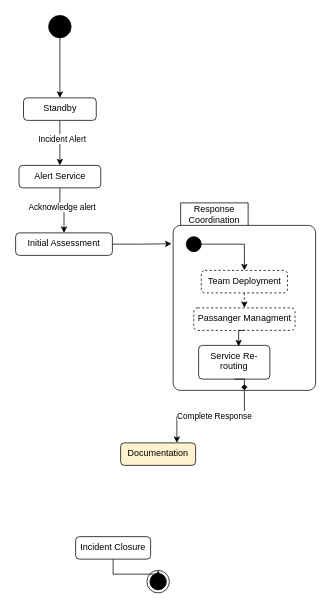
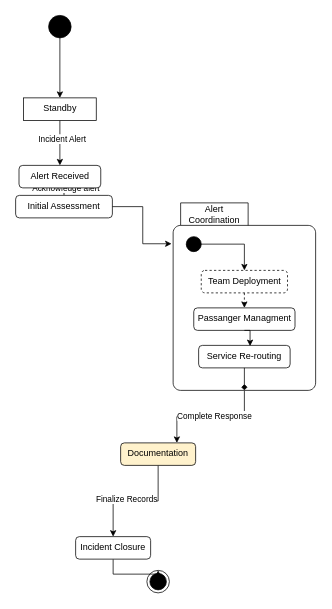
- <mxCell id="6" value="Standby" style="html=1;align=center;verticalAlign=top;rounded=1;absoluteArcSize=1;arcSize=10;dashed=0;whiteSpace=wrap;" vertex="1" parent="1"><mxGeometry x="30.5" y="130" width="97" height="30" as="geometry" /></mxCell>
+ <mxCell id="6" value="Standby" style="html=1;align=center;verticalAlign=top;absoluteArcSize=1;arcSize=10;dashed=0;whiteSpace=wrap;rounded=0;" vertex="1" parent="1"><mxGeometry x="30.5" y="130" width="97" height="30" as="geometry" /></mxCell>
- <mxCell id="9" value="Alert Service" style="html=1;align=center;verticalAlign=top;rounded=1;absoluteArcSize=1;arcSize=10;dashed=0;whiteSpace=wrap;" vertex="1" parent="1"><mxGeometry x="24.5" y="220" width="109" height="30" as="geometry" /></mxCell>
+ <mxCell id="9" value="Alert Received" style="html=1;align=center;verticalAlign=top;rounded=1;absoluteArcSize=1;arcSize=10;dashed=0;whiteSpace=wrap;" vertex="1" parent="1"><mxGeometry x="24.5" y="220" width="109" height="30" as="geometry" /></mxCell>
- <mxCell id="13" value="Response Coordination" style="shape=folder;align=center;verticalAlign=middle;fontStyle=0;tabWidth=100;tabHeight=30;tabPosition=left;html=1;boundedLbl=1;labelInHeader=1;rounded=1;absoluteArcSize=1;arcSize=10;whiteSpace=wrap;" vertex="1" parent="1"><mxGeometry x="230" y="270" width="190" height="250" as="geometry" /></mxCell>
+ <mxCell id="13" value="Alert Coordination" style="shape=folder;align=center;verticalAlign=middle;fontStyle=0;tabWidth=100;tabHeight=30;tabPosition=left;html=1;boundedLbl=1;labelInHeader=1;rounded=1;absoluteArcSize=1;arcSize=10;whiteSpace=wrap;" vertex="1" parent="1"><mxGeometry x="230" y="270" width="190" height="250" as="geometry" /></mxCell>
- <mxCell id="10" value="Initial Assessment" style="html=1;align=center;verticalAlign=top;rounded=1;absoluteArcSize=1;arcSize=10;dashed=0;whiteSpace=wrap;" vertex="1" parent="1"><mxGeometry x="20" y="310" width="129" height="30" as="geometry" /></mxCell>
+ <mxCell id="10" value="Initial Assessment" style="html=1;align=center;verticalAlign=top;rounded=1;absoluteArcSize=1;arcSize=10;dashed=0;whiteSpace=wrap;" vertex="1" parent="1"><mxGeometry x="20" y="260" width="129" height="30" as="geometry" /></mxCell>
- <mxCell id="19" value="Passanger Managment" style="html=1;align=center;verticalAlign=top;rounded=1;absoluteArcSize=1;arcSize=10;dashed=1;whiteSpace=wrap;" vertex="1" parent="1"><mxGeometry x="257.5" y="410" width="135" height="30" as="geometry" /></mxCell>
+ <mxCell id="19" value="Passanger Managment" style="html=1;align=center;verticalAlign=top;rounded=1;absoluteArcSize=1;arcSize=10;dashed=0;whiteSpace=wrap;" vertex="1" parent="1"><mxGeometry x="257.5" y="410" width="135" height="30" as="geometry" /></mxCell>
- <mxCell id="20" value="Service Re-routing" style="html=1;align=center;verticalAlign=top;rounded=1;absoluteArcSize=1;arcSize=10;dashed=0;whiteSpace=wrap;" vertex="1" parent="1"><mxGeometry x="264" y="460" width="95" height="45" as="geometry" /></mxCell>
+ <mxCell id="20" value="Service Re-routing" style="html=1;align=center;verticalAlign=top;rounded=1;absoluteArcSize=1;arcSize=10;dashed=0;whiteSpace=wrap;" vertex="1" parent="1"><mxGeometry x="264" y="460" width="122" height="30" as="geometry" /></mxCell>
+ <mxCell id="23" style="edgeStyle=orthogonalEdgeStyle;rounded=0;orthogonalLoop=1;jettySize=auto;html=1;exitX=0.5;exitY=1;exitDx=0;exitDy=0;entryX=0.5;entryY=0;entryDx=0;entryDy=0;" edge="1" parent="1" source="25" target="27"><mxGeometry relative="1" as="geometry" /></mxCell>
+ <mxCell id="24" value="Finalize Records" style="edgeLabel;html=1;align=center;verticalAlign=middle;resizable=0;points=[];" vertex="1" connectable="0" parent="23"><mxGeometry x="0.16" y="-3" relative="1" as="geometry"><mxPoint as="offset" /></mxGeometry></mxCell>
